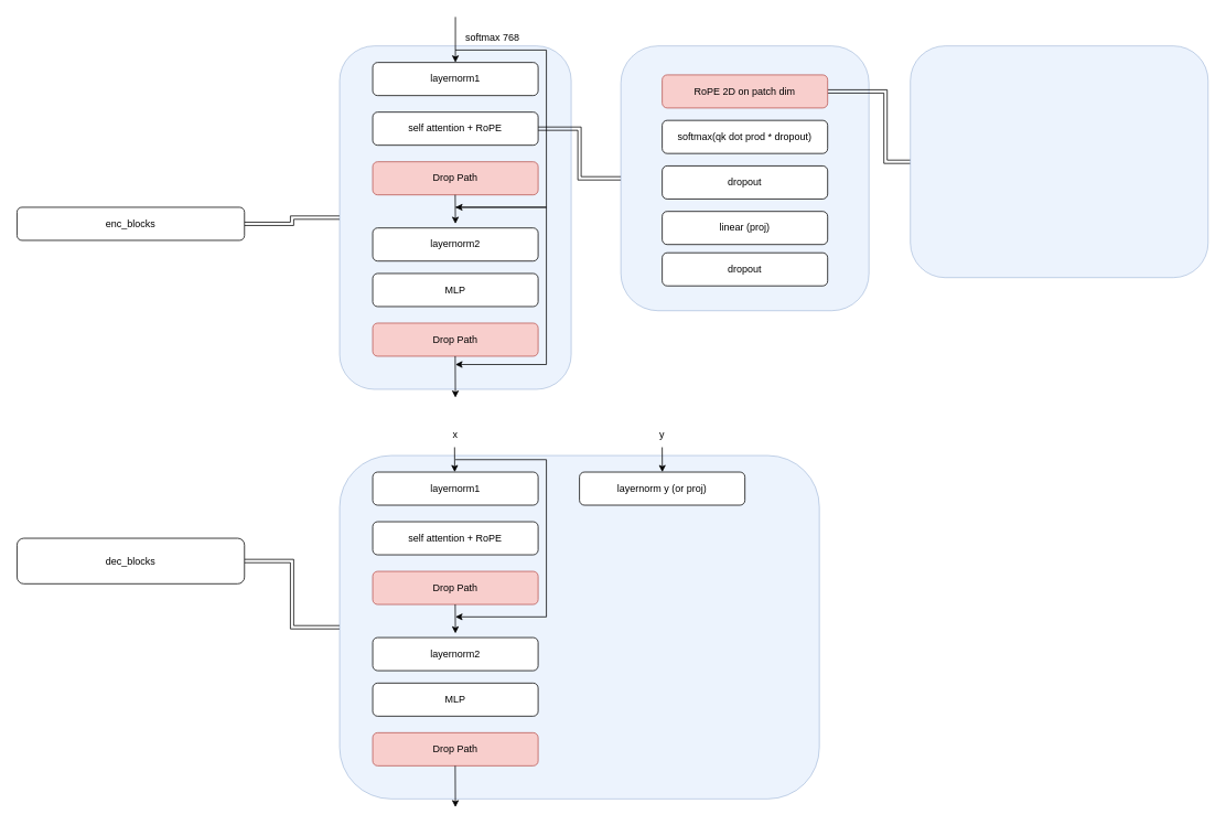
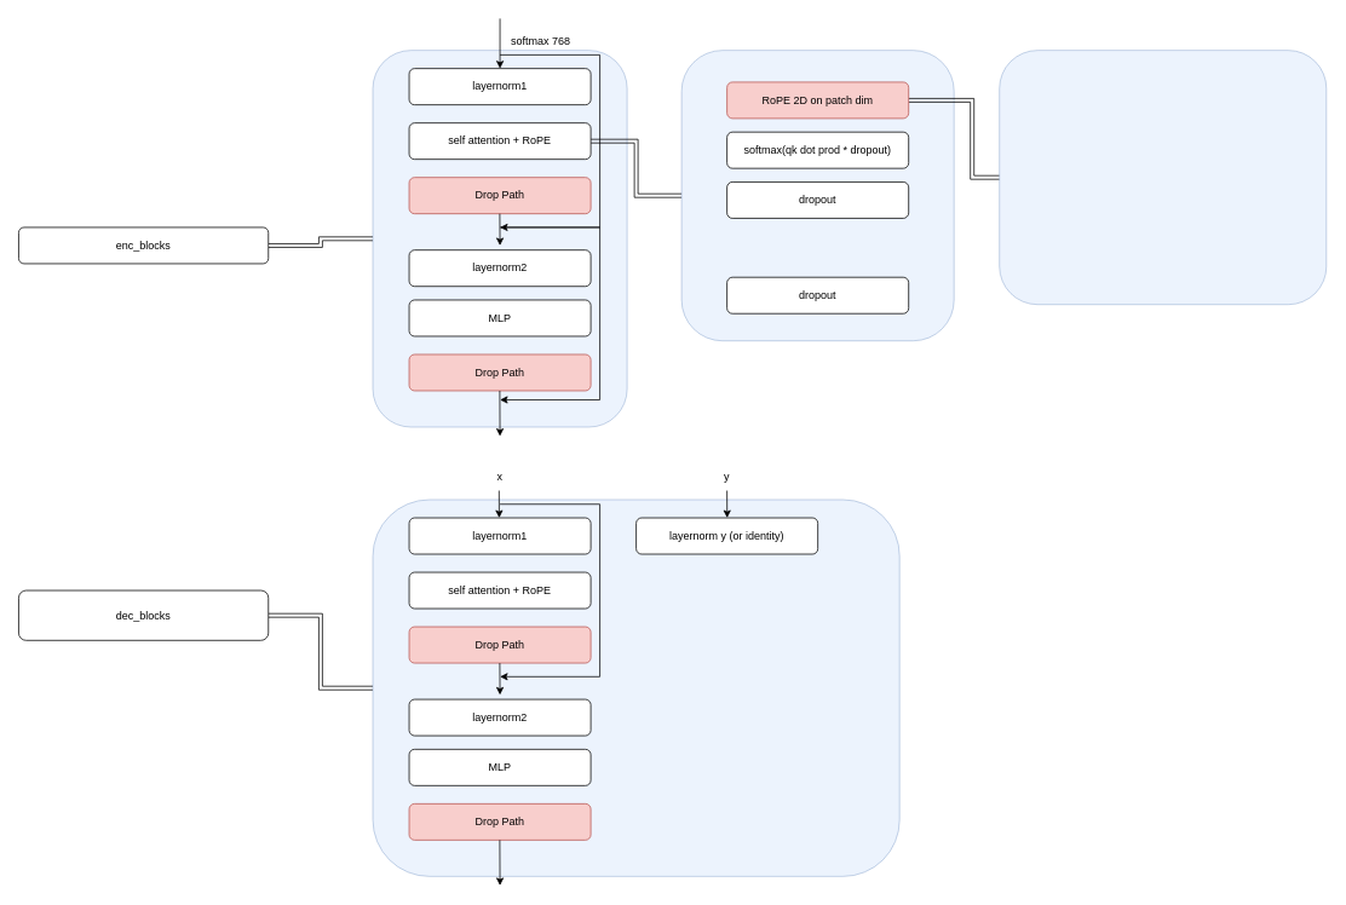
- <mxCell id="23" value="linear (proj)" style="rounded=1;whiteSpace=wrap;html=1;" vertex="1" parent="1"><mxGeometry x="800" y="255" width="200" height="40" as="geometry" /></mxCell>
- <mxCell id="40" value="&lt;div&gt;layernorm y (or proj)&lt;/div&gt;" style="rounded=1;whiteSpace=wrap;html=1;fillStyle=auto;gradientColor=none;" vertex="1" parent="1"><mxGeometry x="700" y="570" width="200" height="40" as="geometry" /></mxCell>
+ <mxCell id="40" value="&lt;div&gt;layernorm y (or identity)&lt;/div&gt;" style="rounded=1;whiteSpace=wrap;html=1;fillStyle=auto;gradientColor=none;" vertex="1" parent="1"><mxGeometry x="700" y="570" width="200" height="40" as="geometry" /></mxCell>
